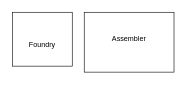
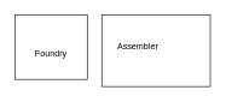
- <mxCell id="5" value="&lt;div&gt;Assembler&lt;/div&gt;" style="text;html=1;strokeColor=none;fillColor=none;align=center;verticalAlign=middle;whiteSpace=wrap;rounded=0;" vertex="1" parent="1"><mxGeometry x="185" y="50" width="60" height="30" as="geometry" /></mxCell>
+ <mxCell id="5" value="&lt;div&gt;Assembler&lt;/div&gt;" style="text;html=1;strokeColor=none;fillColor=none;align=center;verticalAlign=middle;whiteSpace=wrap;rounded=0;" vertex="1" parent="1"><mxGeometry x="160" y="50" width="60" height="30" as="geometry" /></mxCell>
